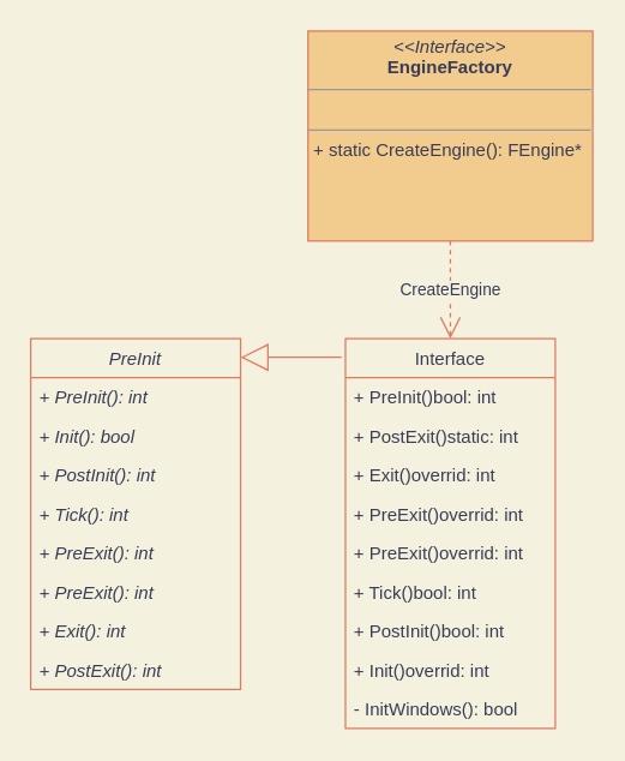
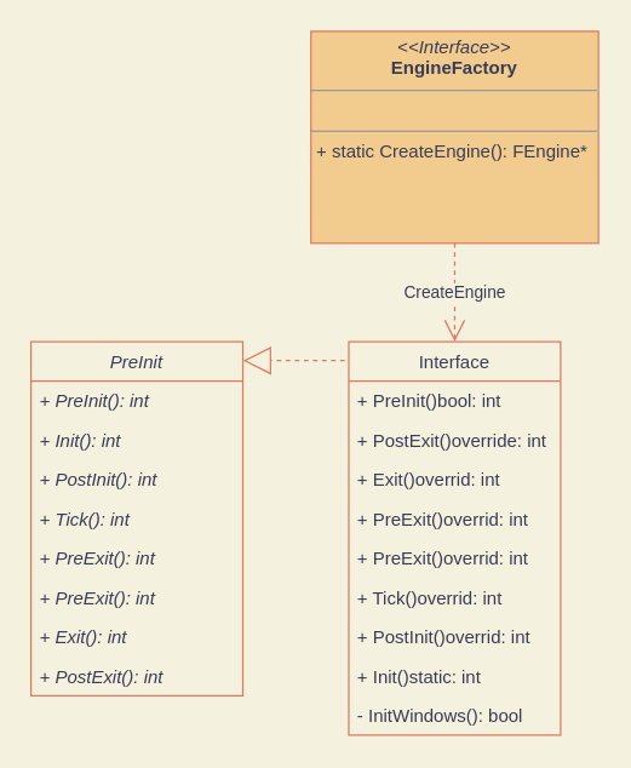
- <mxCell id="21" value="" style="endArrow=block;endSize=16;endFill=0;html=1;rounded=0;exitX=-0.019;exitY=0.048;exitDx=0;exitDy=0;entryX=1.001;entryY=0.054;entryDx=0;entryDy=0;entryPerimeter=0;exitPerimeter=0;labelBackgroundColor=#F4F1DE;strokeColor=#E07A5F;fontColor=#393C56;" edge="1" parent="1" source="11" target="2"><mxGeometry width="160" relative="1" as="geometry"><mxPoint x="120" y="464" as="sourcePoint" /><mxPoint x="280" y="464" as="targetPoint" /></mxGeometry></mxCell>
+ <mxCell id="21" value="" style="endArrow=block;endSize=16;endFill=0;html=1;rounded=0;exitX=-0.019;exitY=0.048;exitDx=0;exitDy=0;entryX=1.001;entryY=0.054;entryDx=0;entryDy=0;entryPerimeter=0;exitPerimeter=0;labelBackgroundColor=#F4F1DE;strokeColor=#E07A5F;fontColor=#393C56;dashed=1;" edge="1" parent="1" source="11" target="2"><mxGeometry width="160" relative="1" as="geometry"><mxPoint x="120" y="464" as="sourcePoint" /><mxPoint x="280" y="464" as="targetPoint" /></mxGeometry></mxCell>
- <mxCell id="4" value="+ Init(): bool" style="text;strokeColor=none;fillColor=none;align=left;verticalAlign=top;spacingLeft=4;spacingRight=4;overflow=hidden;rotatable=0;points=[[0,0.5],[1,0.5]];portConstraint=eastwest;fontStyle=2;fontColor=#393C56;" vertex="1" parent="2"><mxGeometry y="52" width="140" height="26" as="geometry" /></mxCell>
+ <mxCell id="4" value="+ Init(): int" style="text;strokeColor=none;fillColor=none;align=left;verticalAlign=top;spacingLeft=4;spacingRight=4;overflow=hidden;rotatable=0;points=[[0,0.5],[1,0.5]];portConstraint=eastwest;fontStyle=2;fontColor=#393C56;" vertex="1" parent="2"><mxGeometry y="52" width="140" height="26" as="geometry" /></mxCell>
- <mxCell id="13" value="+ PostExit()static: int" style="text;strokeColor=none;fillColor=none;align=left;verticalAlign=top;spacingLeft=4;spacingRight=4;overflow=hidden;rotatable=0;points=[[0,0.5],[1,0.5]];portConstraint=eastwest;fontStyle=0;fontColor=#393C56;" vertex="1" parent="11"><mxGeometry y="52" width="140" height="26" as="geometry" /></mxCell>
+ <mxCell id="13" value="+ PostExit()override: int" style="text;strokeColor=none;fillColor=none;align=left;verticalAlign=top;spacingLeft=4;spacingRight=4;overflow=hidden;rotatable=0;points=[[0,0.5],[1,0.5]];portConstraint=eastwest;fontStyle=0;fontColor=#393C56;" vertex="1" parent="11"><mxGeometry y="52" width="140" height="26" as="geometry" /></mxCell>
- <mxCell id="17" value="+ Tick()bool: int" style="text;strokeColor=none;fillColor=none;align=left;verticalAlign=top;spacingLeft=4;spacingRight=4;overflow=hidden;rotatable=0;points=[[0,0.5],[1,0.5]];portConstraint=eastwest;fontStyle=0;fontColor=#393C56;" vertex="1" parent="11"><mxGeometry y="156" width="140" height="26" as="geometry" /></mxCell>
+ <mxCell id="17" value="+ Tick()overrid: int" style="text;strokeColor=none;fillColor=none;align=left;verticalAlign=top;spacingLeft=4;spacingRight=4;overflow=hidden;rotatable=0;points=[[0,0.5],[1,0.5]];portConstraint=eastwest;fontStyle=0;fontColor=#393C56;" vertex="1" parent="11"><mxGeometry y="156" width="140" height="26" as="geometry" /></mxCell>
- <mxCell id="18" value="+ PostInit()bool: int" style="text;strokeColor=none;fillColor=none;align=left;verticalAlign=top;spacingLeft=4;spacingRight=4;overflow=hidden;rotatable=0;points=[[0,0.5],[1,0.5]];portConstraint=eastwest;fontStyle=0;fontColor=#393C56;" vertex="1" parent="11"><mxGeometry y="182" width="140" height="26" as="geometry" /></mxCell>
+ <mxCell id="18" value="+ PostInit()overrid: int" style="text;strokeColor=none;fillColor=none;align=left;verticalAlign=top;spacingLeft=4;spacingRight=4;overflow=hidden;rotatable=0;points=[[0,0.5],[1,0.5]];portConstraint=eastwest;fontStyle=0;fontColor=#393C56;" vertex="1" parent="11"><mxGeometry y="182" width="140" height="26" as="geometry" /></mxCell>
- <mxCell id="19" value="+ Init()overrid: int" style="text;strokeColor=none;fillColor=none;align=left;verticalAlign=top;spacingLeft=4;spacingRight=4;overflow=hidden;rotatable=0;points=[[0,0.5],[1,0.5]];portConstraint=eastwest;fontStyle=0;fontColor=#393C56;" vertex="1" parent="11"><mxGeometry y="208" width="140" height="26" as="geometry" /></mxCell>
+ <mxCell id="19" value="+ Init()static: int" style="text;strokeColor=none;fillColor=none;align=left;verticalAlign=top;spacingLeft=4;spacingRight=4;overflow=hidden;rotatable=0;points=[[0,0.5],[1,0.5]];portConstraint=eastwest;fontStyle=0;fontColor=#393C56;" vertex="1" parent="11"><mxGeometry y="208" width="140" height="26" as="geometry" /></mxCell>
